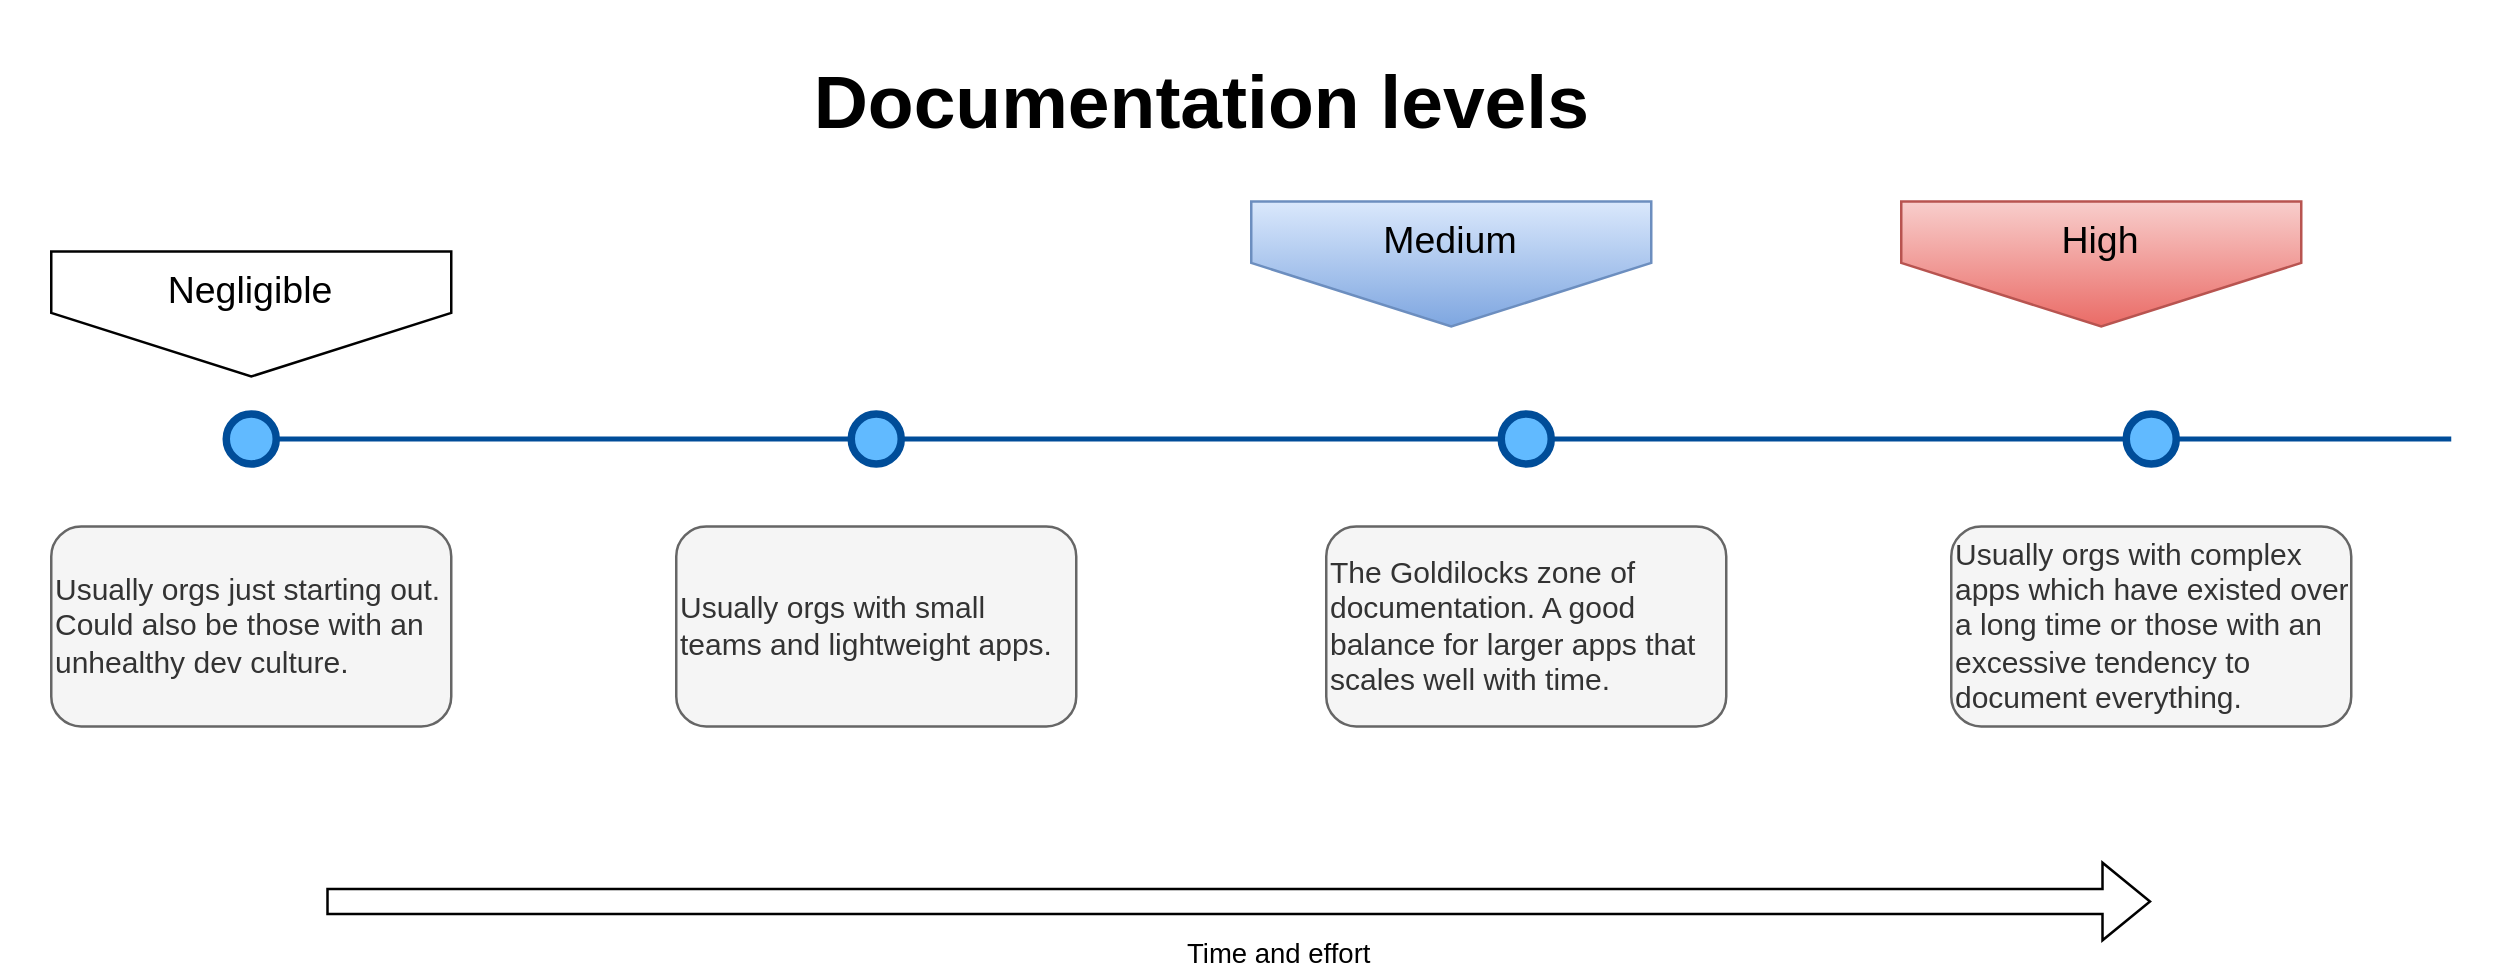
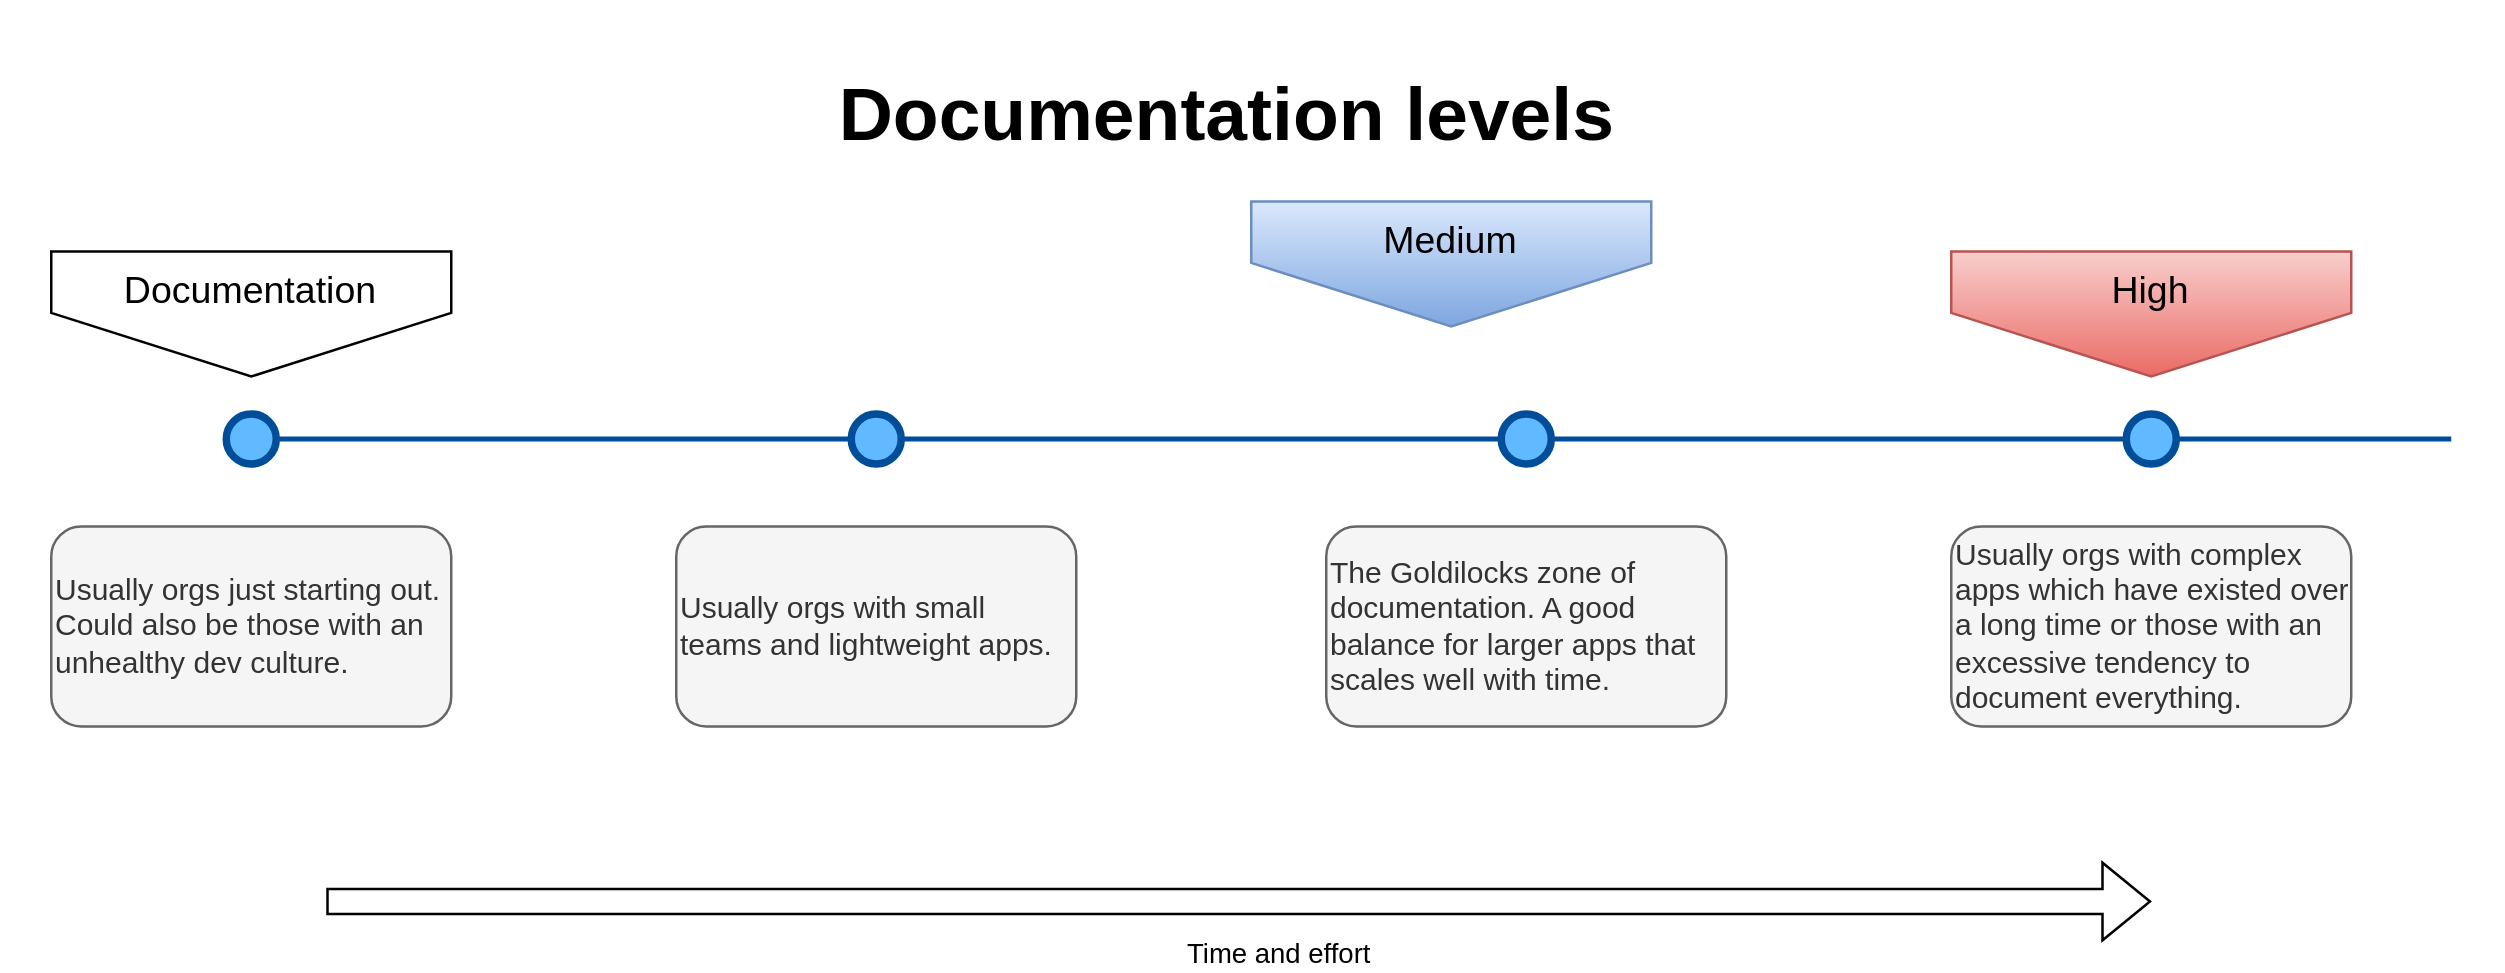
- <mxCell id="14" value="Documentation levels" style="text;html=1;align=center;verticalAlign=middle;resizable=0;points=[];autosize=1;strokeColor=none;fillColor=none;fontStyle=1;fontSize=30;" vertex="1" parent="1"><mxGeometry x="315" y="15" width="330" height="50" as="geometry" /></mxCell>
+ <mxCell id="14" value="Documentation levels" style="text;html=1;align=center;verticalAlign=middle;resizable=0;points=[];autosize=1;strokeColor=none;fillColor=none;fontStyle=1;fontSize=30;" vertex="1" parent="1"><mxGeometry x="325" y="20" width="330" height="50" as="geometry" /></mxCell>
- <mxCell id="9" value="High" style="shape=offPageConnector;whiteSpace=wrap;html=1;fillColor=#f8cecc;fontSize=15;size=0.509;verticalAlign=top;strokeColor=#b85450;gradientColor=#ea6b66;" vertex="1" parent="1"><mxGeometry x="760" y="80" width="160" height="50" as="geometry" /></mxCell>
+ <mxCell id="9" value="High" style="shape=offPageConnector;whiteSpace=wrap;html=1;fillColor=#f8cecc;fontSize=15;size=0.509;verticalAlign=top;strokeColor=#b85450;gradientColor=#ea6b66;" vertex="1" parent="1"><mxGeometry x="780" y="100" width="160" height="50" as="geometry" /></mxCell>
- <mxCell id="3" value="Negligible" style="shape=offPageConnector;whiteSpace=wrap;html=1;fontSize=15;size=0.509;verticalAlign=top;" parent="1" vertex="1"><mxGeometry x="20" y="100" width="160" height="50" as="geometry" /></mxCell>
+ <mxCell id="3" value="Documentation" style="shape=offPageConnector;whiteSpace=wrap;html=1;fontSize=15;size=0.509;verticalAlign=top;" parent="1" vertex="1"><mxGeometry x="20" y="100" width="160" height="50" as="geometry" /></mxCell>
